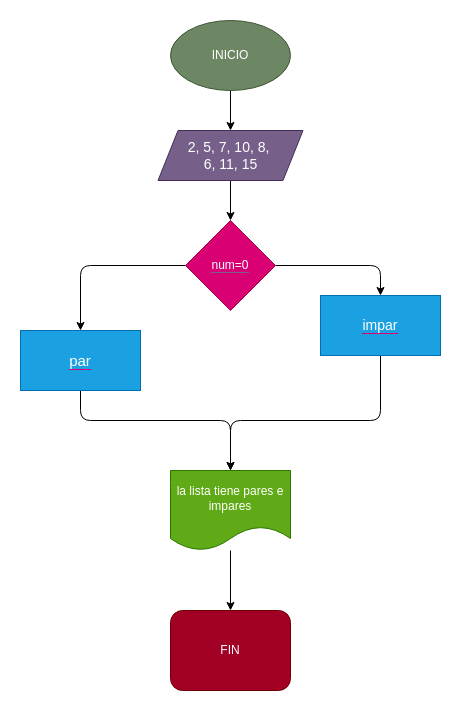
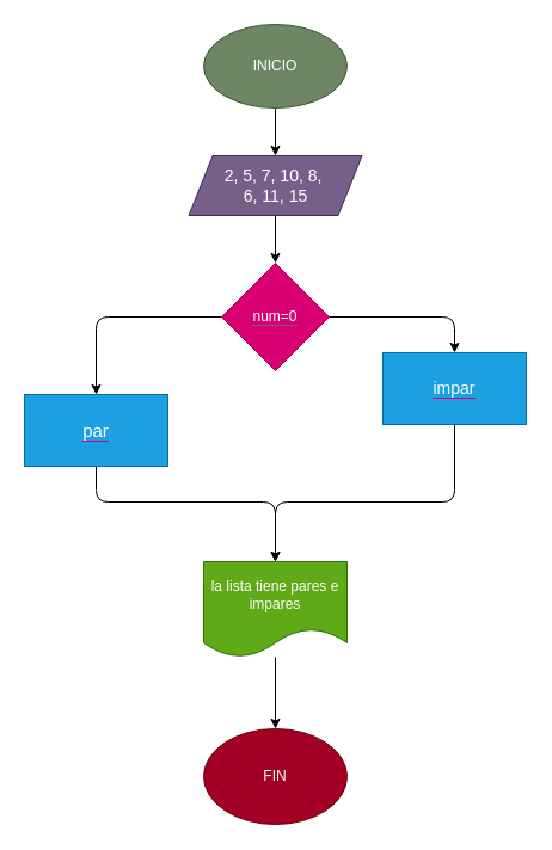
- <mxCell id="15" value="FIN" style="whiteSpace=wrap;html=1;shadow=0;labelBackgroundColor=#a20025;sketch=0;strokeColor=#6F0000;fontFamily=Helvetica;fontSize=12;fontColor=#ffffff;fillColor=#a20025;rounded=1;" vertex="1" parent="1"><mxGeometry x="170" y="610" width="120" height="80" as="geometry" /></mxCell>
+ <mxCell id="15" value="FIN" style="ellipse;whiteSpace=wrap;html=1;shadow=0;labelBackgroundColor=#a20025;sketch=0;strokeColor=#6F0000;fontFamily=Helvetica;fontSize=12;fontColor=#ffffff;fillColor=#a20025;" vertex="1" parent="1"><mxGeometry x="170" y="610" width="120" height="80" as="geometry" /></mxCell>
